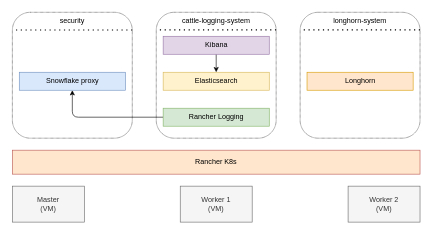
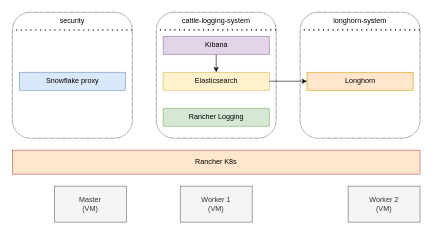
+ <mxCell id="22" style="edgeStyle=orthogonalEdgeStyle;html=1;entryX=0;entryY=0.5;entryDx=0;entryDy=0;" edge="1" parent="1" source="12" target="21"><mxGeometry relative="1" as="geometry" /></mxCell>
- <mxCell id="15" style="edgeStyle=orthogonalEdgeStyle;html=1;entryX=0.5;entryY=1;entryDx=0;entryDy=0;" edge="1" parent="1" source="16" target="17"><mxGeometry relative="1" as="geometry" /></mxCell>
- <mxCell id="5" value="Master&lt;br&gt;(VM)" style="rounded=0;whiteSpace=wrap;html=1;fillColor=#f5f5f5;fontColor=#333333;strokeColor=#666666;" vertex="1" parent="1"><mxGeometry x="20" y="310" width="120" height="60" as="geometry" /></mxCell>
+ <mxCell id="5" value="Master&lt;br&gt;(VM)" style="rounded=0;whiteSpace=wrap;html=1;fillColor=#f5f5f5;fontColor=#333333;strokeColor=#666666;" vertex="1" parent="1"><mxGeometry x="90" y="310" width="120" height="60" as="geometry" /></mxCell>
